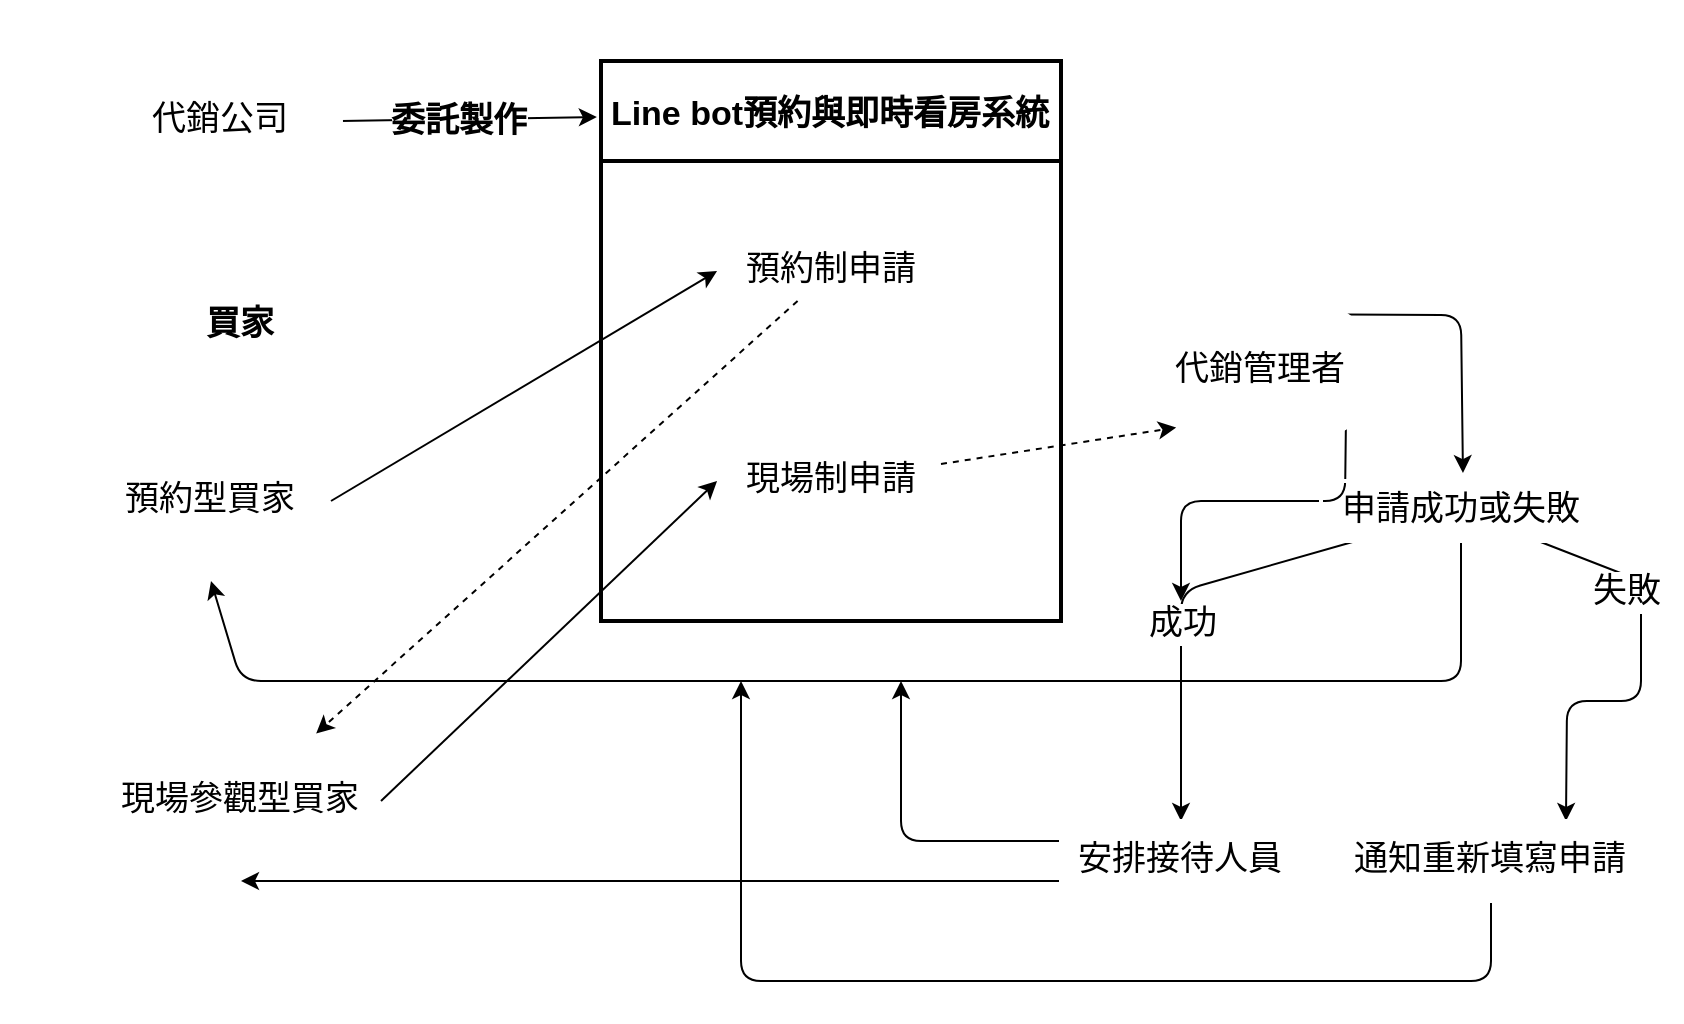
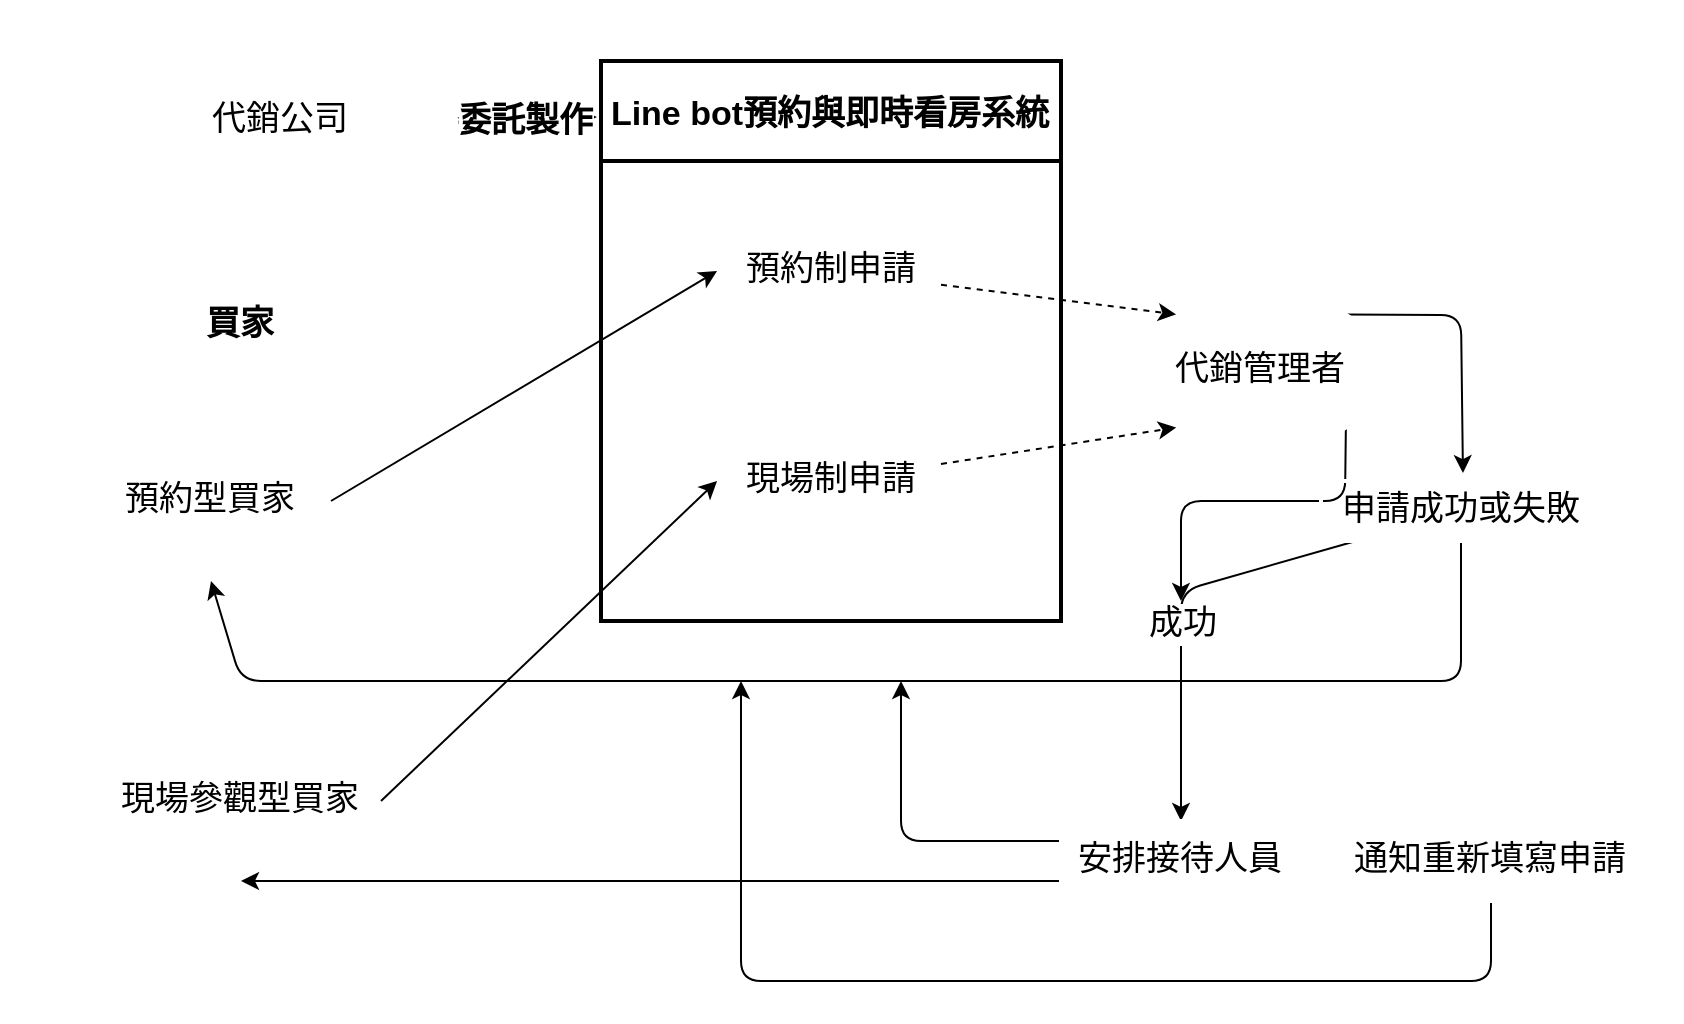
- <mxCell id="7" value="代銷公司" style="ellipse;whiteSpace=wrap;html=1;strokeColor=#FFFFFF;strokeWidth=2;fontSize=17;fillColor=none;" vertex="1" parent="1"><mxGeometry x="50" y="20" width="120" height="80" as="geometry" /></mxCell>
+ <mxCell id="7" value="代銷公司" style="ellipse;whiteSpace=wrap;html=1;strokeColor=#FFFFFF;strokeWidth=2;fontSize=17;fillColor=none;" vertex="1" parent="1"><mxGeometry x="50" y="20" width="180" height="80" as="geometry" /></mxCell>
- <mxCell id="22" style="edgeStyle=none;html=1;fontSize=17;dashed=1;" edge="1" parent="1" source="3" target="13"><mxGeometry relative="1" as="geometry"><mxPoint x="630" y="135" as="targetPoint" /></mxGeometry></mxCell>
+ <mxCell id="22" style="edgeStyle=none;html=1;fontSize=17;entryX=0;entryY=0;entryDx=0;entryDy=0;dashed=1;" edge="1" parent="1" source="3" target="10"><mxGeometry relative="1" as="geometry"><mxPoint x="630" y="135" as="targetPoint" /></mxGeometry></mxCell>
- <mxCell id="19" style="edgeStyle=none;html=1;entryX=0.75;entryY=0;entryDx=0;entryDy=0;fontSize=17;" edge="1" parent="1" source="21" target="28"><mxGeometry relative="1" as="geometry"><Array as="points"><mxPoint x="820" y="290" /><mxPoint x="820" y="350" /><mxPoint x="783" y="350" /></Array></mxGeometry></mxCell>
- <mxCell id="20" value="失敗" style="edgeLabel;html=1;align=center;verticalAlign=middle;resizable=0;points=[];fontSize=17;" vertex="1" connectable="0" parent="19"><mxGeometry x="-0.548" y="2" relative="1" as="geometry"><mxPoint x="-2" y="10" as="offset" /></mxGeometry></mxCell>
